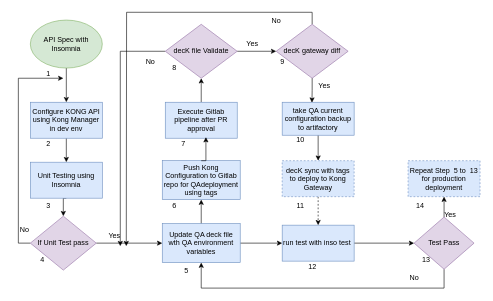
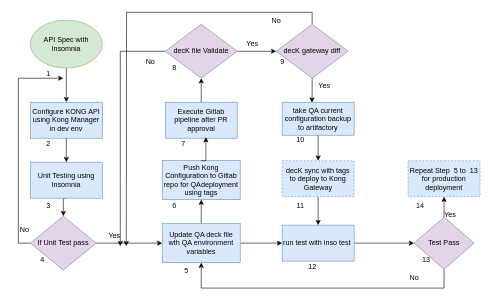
- <mxCell id="31" style="edgeStyle=orthogonalEdgeStyle;rounded=0;orthogonalLoop=1;jettySize=auto;html=1;exitX=0.5;exitY=1;exitDx=0;exitDy=0;entryX=0.5;entryY=0;entryDx=0;entryDy=0;dashed=1;" edge="1" parent="1" source="32" target="30"><mxGeometry relative="1" as="geometry" /></mxCell>
+ <mxCell id="31" style="edgeStyle=orthogonalEdgeStyle;rounded=0;orthogonalLoop=1;jettySize=auto;html=1;exitX=0.5;exitY=1;exitDx=0;exitDy=0;entryX=0.5;entryY=0;entryDx=0;entryDy=0;" edge="1" parent="1" source="32" target="30"><mxGeometry relative="1" as="geometry" /></mxCell>
